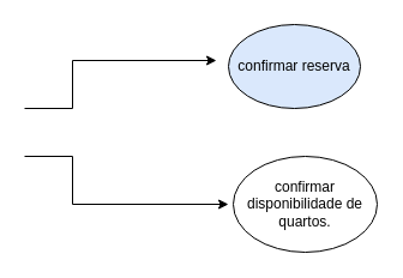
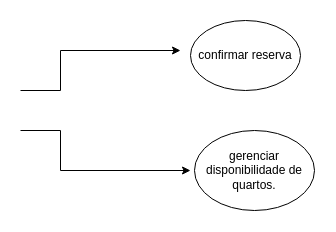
- <mxCell id="4" value="confirmar reserva" style="ellipse;whiteSpace=wrap;html=1;fillColor=#dae8fc;" vertex="1" parent="1"><mxGeometry x="190" y="20" width="110" height="70" as="geometry" /></mxCell>
+ <mxCell id="4" value="confirmar reserva" style="ellipse;whiteSpace=wrap;html=1;" vertex="1" parent="1"><mxGeometry x="190" y="20" width="110" height="70" as="geometry" /></mxCell>
- <mxCell id="5" value="confirmar disponibilidade de quartos." style="ellipse;whiteSpace=wrap;html=1;" vertex="1" parent="1"><mxGeometry x="194" y="130" width="120" height="80" as="geometry" /></mxCell>
+ <mxCell id="5" value="gerenciar disponibilidade de quartos." style="ellipse;whiteSpace=wrap;html=1;" vertex="1" parent="1"><mxGeometry x="194" y="130" width="120" height="80" as="geometry" /></mxCell>
